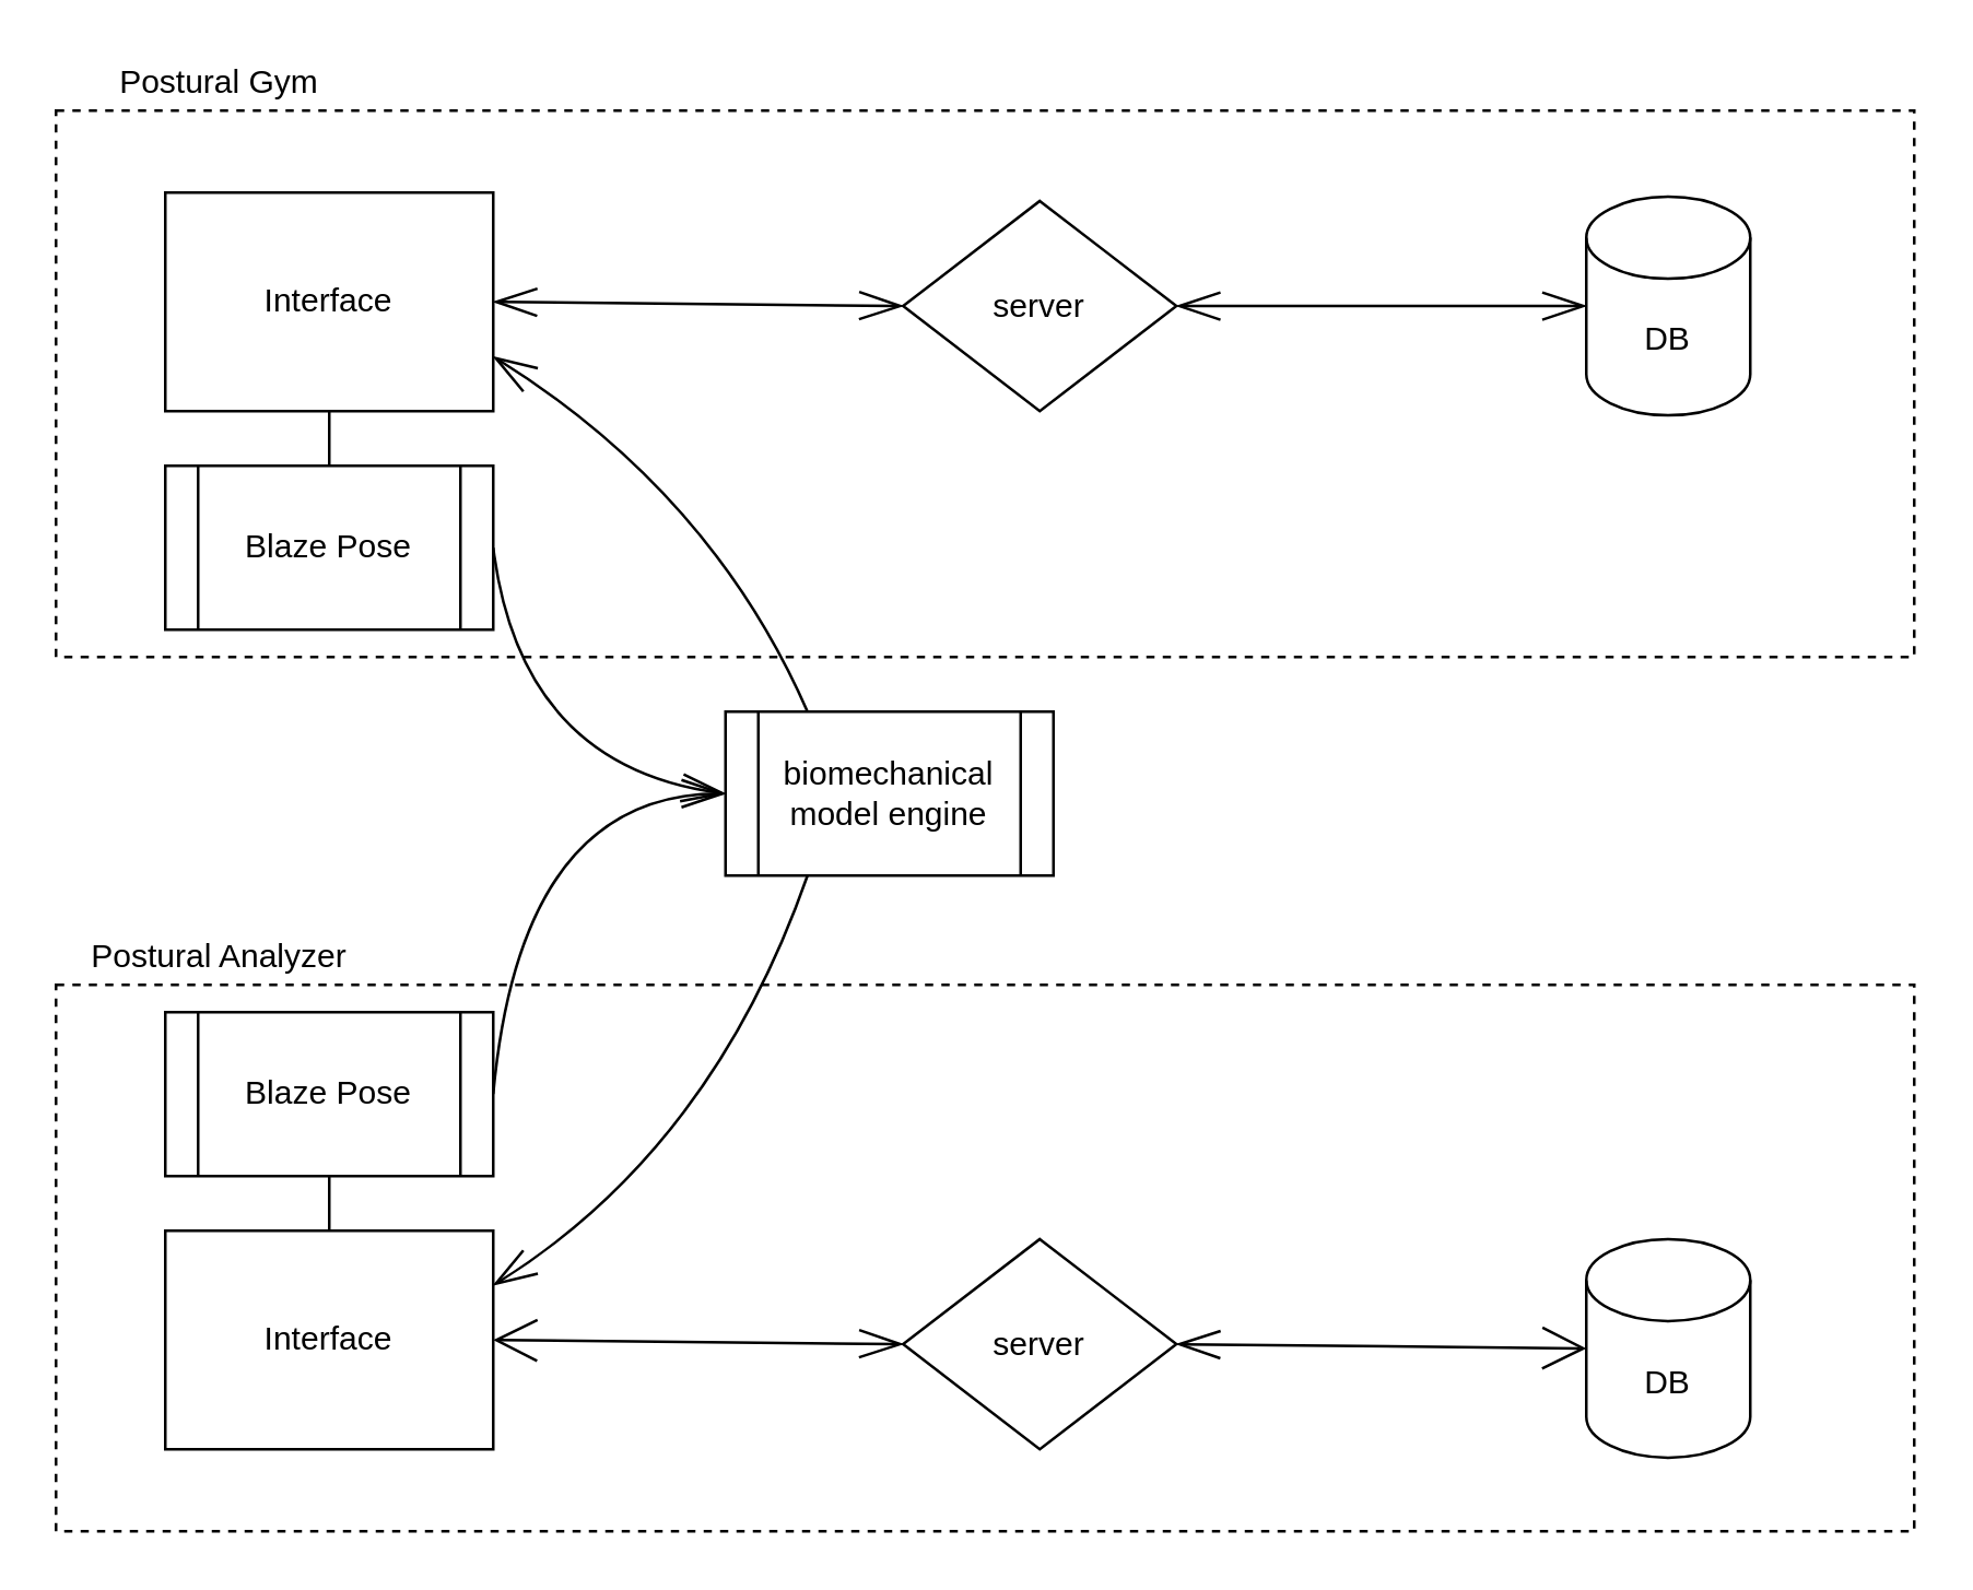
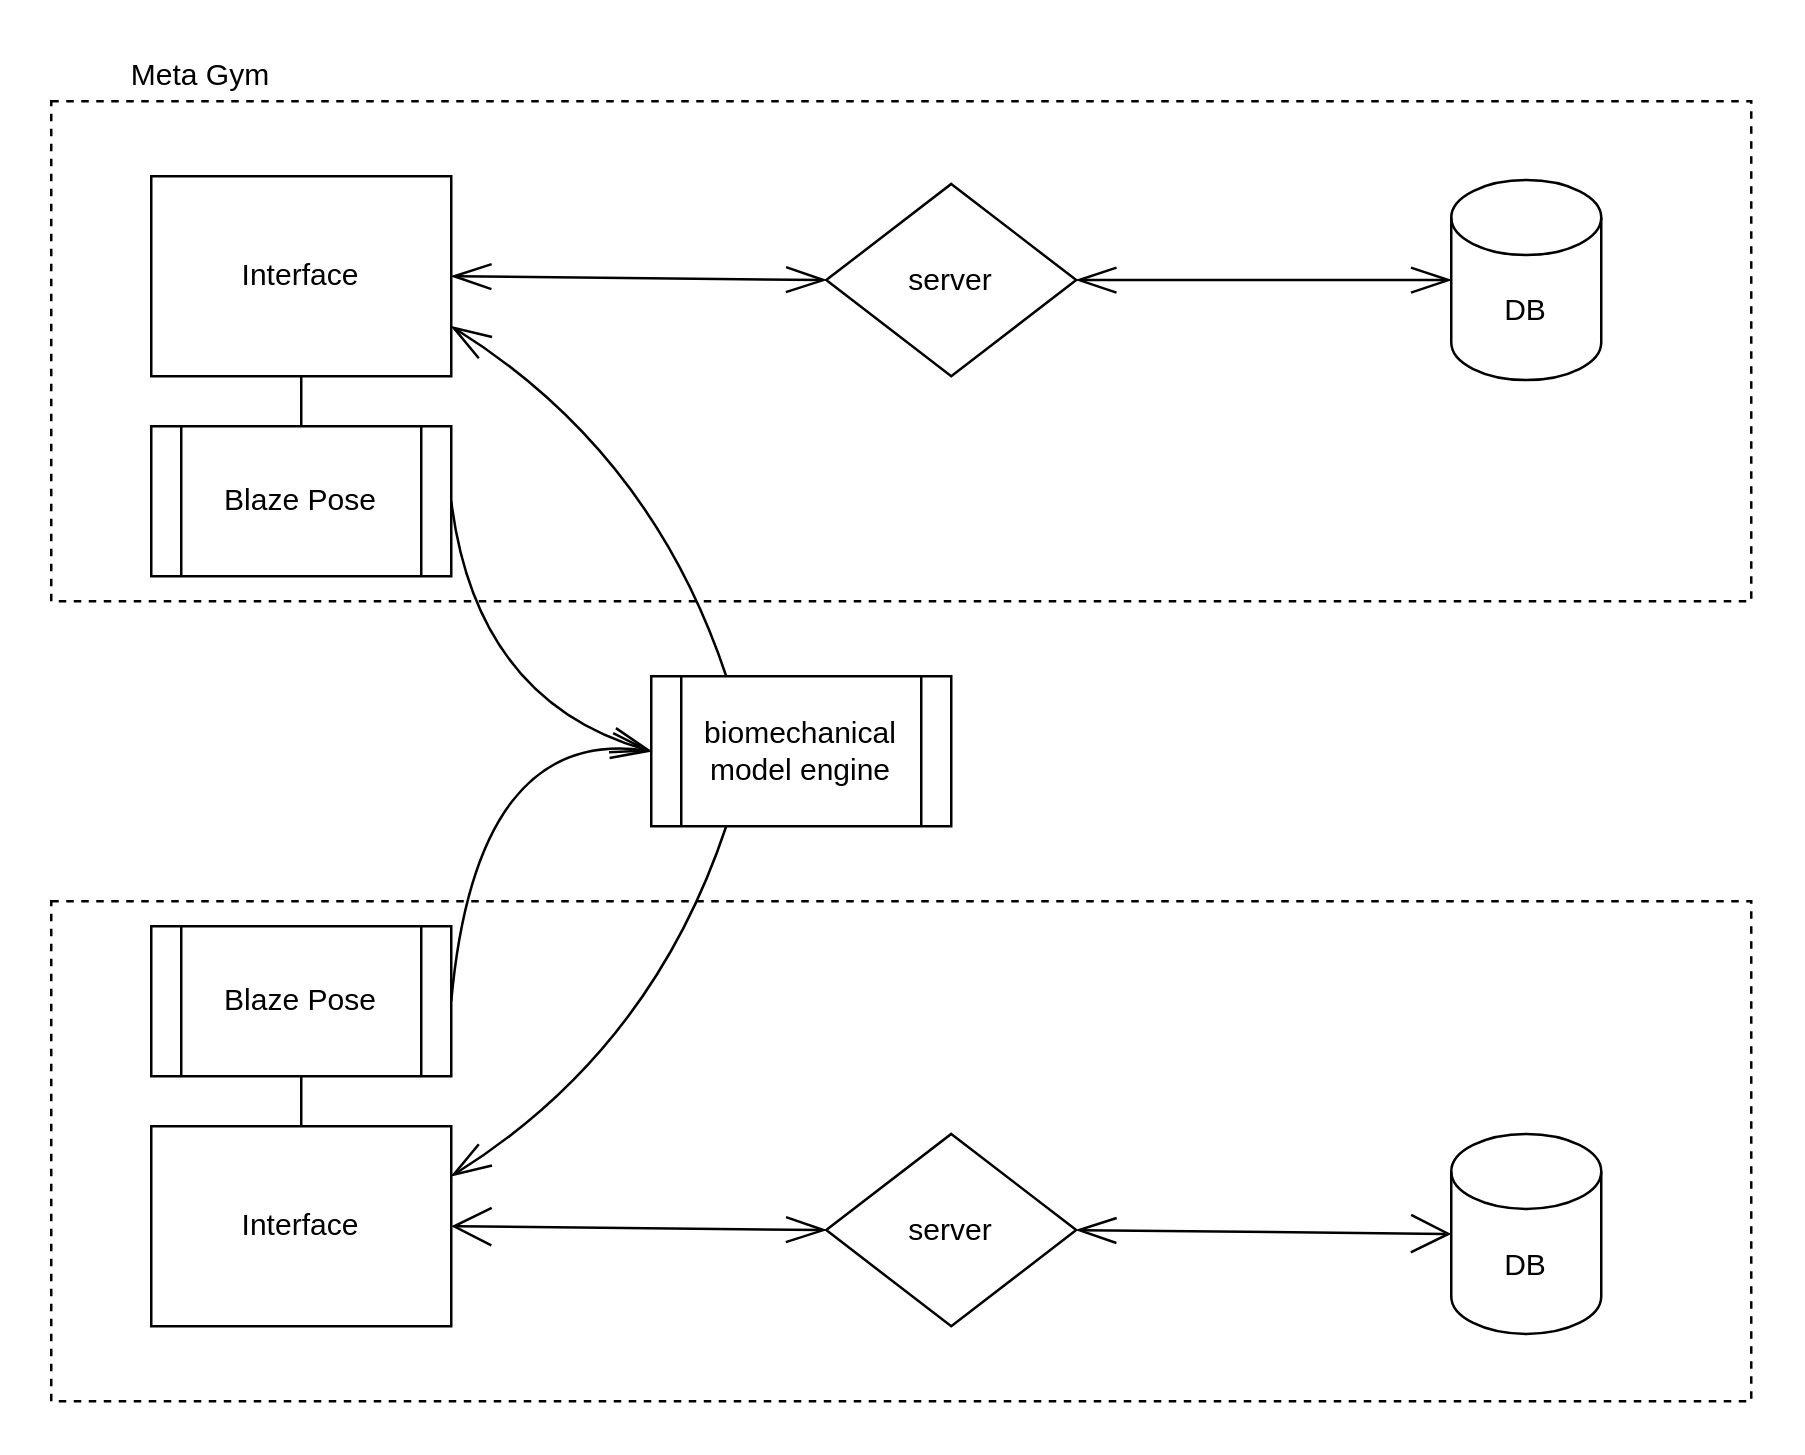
- <mxCell id="22" value="Postural Gym" style="text;html=1;strokeColor=none;fillColor=none;align=center;verticalAlign=middle;whiteSpace=wrap;rounded=0;hachureGap=4;pointerEvents=0;" vertex="1" parent="1"><mxGeometry x="20" y="20" width="120" height="20" as="geometry" /></mxCell>
+ <mxCell id="22" value="Meta Gym" style="text;html=1;strokeColor=none;fillColor=none;align=center;verticalAlign=middle;whiteSpace=wrap;rounded=0;hachureGap=4;pointerEvents=0;" vertex="1" parent="1"><mxGeometry x="20" y="20" width="120" height="20" as="geometry" /></mxCell>
- <mxCell id="13" value="biomechanical model engine" style="shape=process;whiteSpace=wrap;html=1;backgroundOutline=1;hachureGap=4;pointerEvents=0;" vertex="1" parent="1"><mxGeometry x="265" y="260" width="120" height="60" as="geometry" /></mxCell>
+ <mxCell id="13" value="biomechanical model engine" style="shape=process;whiteSpace=wrap;html=1;backgroundOutline=1;hachureGap=4;pointerEvents=0;" vertex="1" parent="1"><mxGeometry x="260" y="270" width="120" height="60" as="geometry" /></mxCell>
- <mxCell id="10" value="Postural Analyzer" style="text;html=1;strokeColor=none;fillColor=none;align=center;verticalAlign=middle;whiteSpace=wrap;rounded=0;dashed=1;hachureGap=4;pointerEvents=0;" vertex="1" parent="1"><mxGeometry x="20" y="340" width="120" height="20" as="geometry" /></mxCell>
